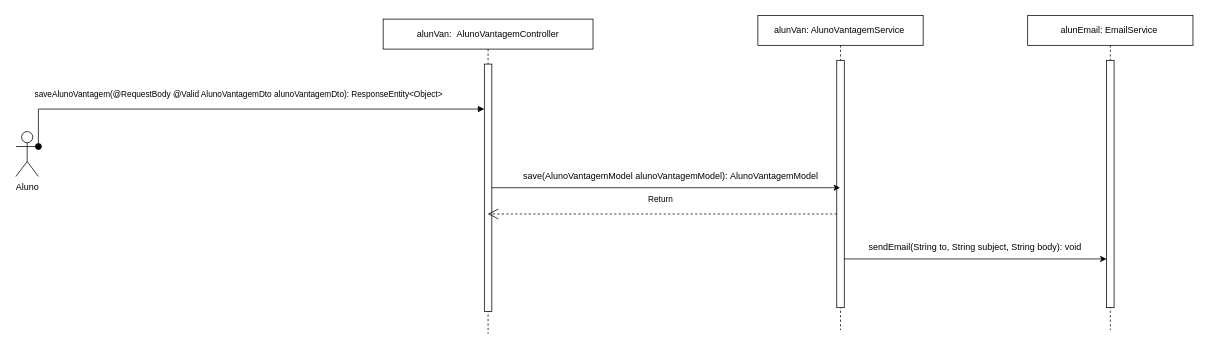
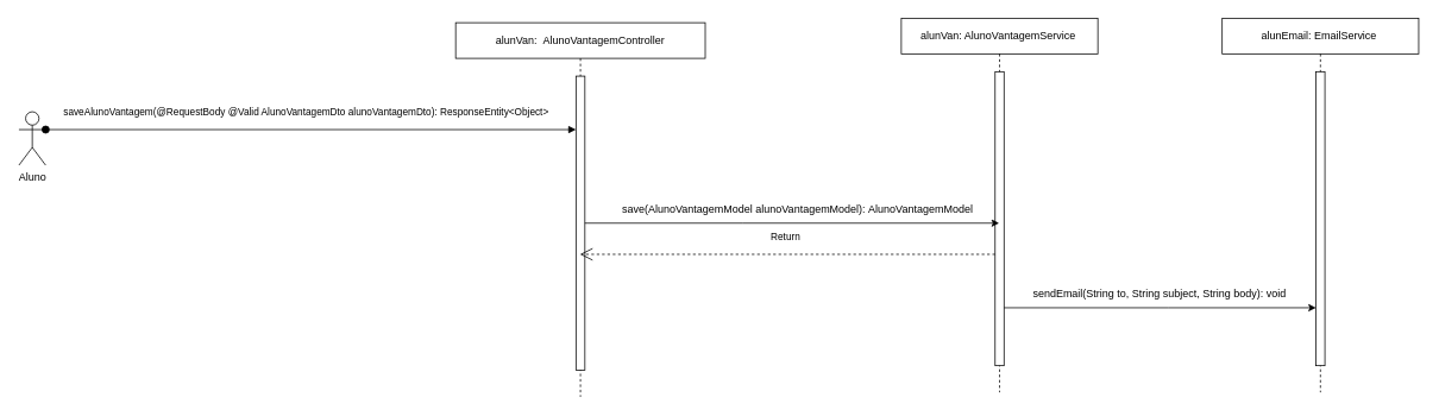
- <mxCell id="2" value="Aluno" style="shape=umlActor;verticalLabelPosition=bottom;verticalAlign=top;html=1;outlineConnect=0;" parent="1" vertex="1"><mxGeometry x="20" y="175" width="30" height="60" as="geometry" /></mxCell>
+ <mxCell id="2" value="Aluno" style="shape=umlActor;verticalLabelPosition=bottom;verticalAlign=top;html=1;outlineConnect=0;" parent="1" vertex="1"><mxGeometry x="20" y="125" width="30" height="60" as="geometry" /></mxCell>
